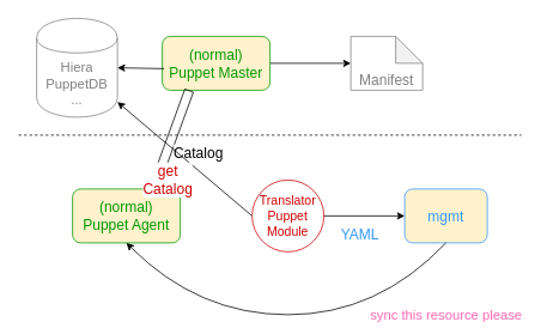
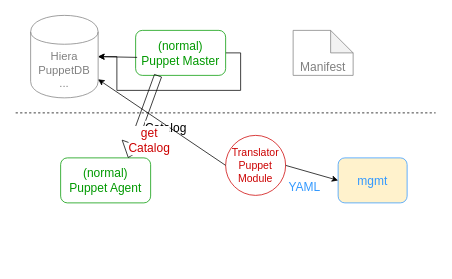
- <mxCell id="3" value="&lt;div style=&quot;font-size: 16px;&quot;&gt;(normal)&lt;/div&gt;&lt;div style=&quot;font-size: 16px;&quot;&gt;Puppet Master&lt;br style=&quot;font-size: 16px;&quot;&gt;&lt;/div&gt;" style="rounded=1;whiteSpace=wrap;html=1;fontColor=#009900;strokeColor=#009900;fontSize=16;fillColor=#fff2cc;" vertex="1" parent="1"><mxGeometry x="180" y="40" width="120" height="60" as="geometry" /></mxCell>
+ <mxCell id="3" value="&lt;div style=&quot;font-size: 16px;&quot;&gt;(normal)&lt;/div&gt;&lt;div style=&quot;font-size: 16px;&quot;&gt;Puppet Master&lt;br style=&quot;font-size: 16px;&quot;&gt;&lt;/div&gt;" style="rounded=1;whiteSpace=wrap;html=1;fontColor=#009900;strokeColor=#009900;fontSize=16;" vertex="1" parent="1"><mxGeometry x="180" y="40" width="120" height="60" as="geometry" /></mxCell>
- <mxCell id="2" style="edgeStyle=orthogonalEdgeStyle;rounded=0;orthogonalLoop=1;jettySize=auto;html=1;exitX=1;exitY=0.5;exitDx=0;exitDy=0;entryX=0;entryY=0.5;entryDx=0;entryDy=0;entryPerimeter=0;" edge="1" parent="1" source="3" target="4"><mxGeometry relative="1" as="geometry" /></mxCell>
+ <mxCell id="2" style="edgeStyle=orthogonalEdgeStyle;rounded=0;orthogonalLoop=1;jettySize=auto;html=1;exitX=1;exitY=0.5;exitDx=0;exitDy=0;" edge="1" parent="1" source="3" target="5"><mxGeometry relative="1" as="geometry" /></mxCell>
- <mxCell id="6" value="&lt;div style=&quot;font-size: 16px;&quot;&gt;(normal)&lt;/div&gt;&lt;div style=&quot;font-size: 16px;&quot;&gt;Puppet Agent&lt;br style=&quot;font-size: 16px;&quot;&gt;&lt;/div&gt;" style="rounded=1;whiteSpace=wrap;html=1;strokeColor=#009900;fontColor=#009900;fontSize=16;fillColor=#fff2cc;" vertex="1" parent="1"><mxGeometry x="80" y="210" width="120" height="60" as="geometry" /></mxCell>
+ <mxCell id="6" value="&lt;div style=&quot;font-size: 16px;&quot;&gt;(normal)&lt;/div&gt;&lt;div style=&quot;font-size: 16px;&quot;&gt;Puppet Agent&lt;br style=&quot;font-size: 16px;&quot;&gt;&lt;/div&gt;" style="rounded=1;whiteSpace=wrap;html=1;strokeColor=#009900;fontColor=#009900;fontSize=16;" vertex="1" parent="1"><mxGeometry x="80" y="210" width="120" height="60" as="geometry" /></mxCell>
- <mxCell id="8" value="&lt;div style=&quot;font-size: 14px;&quot;&gt;Translator&lt;/div&gt;&lt;div style=&quot;font-size: 14px;&quot;&gt;Puppet&lt;br style=&quot;font-size: 14px;&quot;&gt;&lt;/div&gt;&lt;div style=&quot;font-size: 14px;&quot;&gt;Module&lt;br style=&quot;font-size: 14px;&quot;&gt;&lt;/div&gt;" style="ellipse;whiteSpace=wrap;html=1;aspect=fixed;strokeColor=#CC0000;fontColor=#CC0000;fontSize=14;" vertex="1" parent="1"><mxGeometry x="280" y="200" width="80" height="80" as="geometry" /></mxCell>
+ <mxCell id="8" value="&lt;div style=&quot;font-size: 14px;&quot;&gt;Translator&lt;/div&gt;&lt;div style=&quot;font-size: 14px;&quot;&gt;Puppet&lt;br style=&quot;font-size: 14px;&quot;&gt;&lt;/div&gt;&lt;div style=&quot;font-size: 14px;&quot;&gt;Module&lt;br style=&quot;font-size: 14px;&quot;&gt;&lt;/div&gt;" style="ellipse;whiteSpace=wrap;html=1;aspect=fixed;strokeColor=#CC0000;fontColor=#CC0000;fontSize=14;" vertex="1" parent="1"><mxGeometry x="300" y="180" width="80" height="80" as="geometry" /></mxCell>
- <mxCell id="14" value="sync this resource please" style="curved=1;endArrow=classic;html=1;fontSize=15;fontColor=#FF66B3;exitX=0.5;exitY=1;exitDx=0;exitDy=0;entryX=0.5;entryY=1;entryDx=0;entryDy=0;" edge="1" parent="1" source="11" target="6"><mxGeometry x="-0.726" y="55" width="50" height="50" relative="1" as="geometry"><mxPoint x="540" y="290" as="sourcePoint" /><mxPoint x="70" y="310" as="targetPoint" /><Array as="points"><mxPoint x="420" y="350" /><mxPoint x="220" y="350" /></Array><mxPoint as="offset" /></mxGeometry></mxCell>
